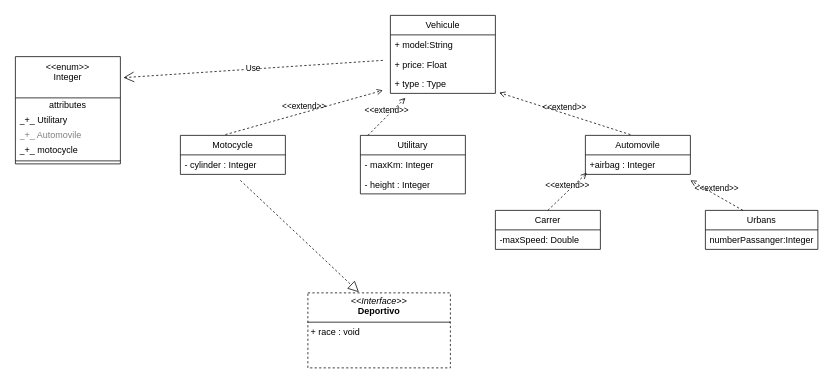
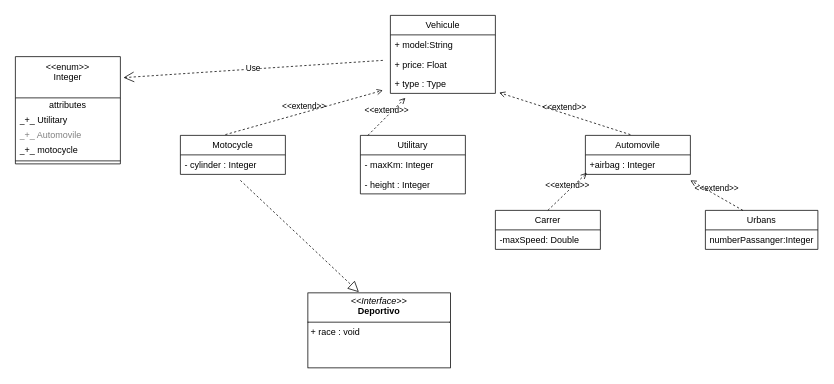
- <mxCell id="24" value="&lt;p style=&quot;margin:0px;margin-top:4px;text-align:center;&quot;&gt;&lt;i&gt;&amp;lt;&amp;lt;Interface&amp;gt;&amp;gt;&lt;/i&gt;&lt;br&gt;&lt;b&gt;Deportivo&lt;/b&gt;&lt;/p&gt;&lt;hr size=&quot;1&quot; style=&quot;border-style:solid;&quot;&gt;&lt;p style=&quot;margin:0px;margin-left:4px;&quot;&gt;&lt;/p&gt;&lt;p style=&quot;margin:0px;margin-left:4px;&quot;&gt;+ race : void&lt;br&gt;&lt;br&gt;&lt;/p&gt;" style="verticalAlign=top;align=left;overflow=fill;html=1;whiteSpace=wrap;dashed=1;" vertex="1" parent="1"><mxGeometry x="410" y="390" width="190" height="100" as="geometry" /></mxCell>
+ <mxCell id="24" value="&lt;p style=&quot;margin:0px;margin-top:4px;text-align:center;&quot;&gt;&lt;i&gt;&amp;lt;&amp;lt;Interface&amp;gt;&amp;gt;&lt;/i&gt;&lt;br&gt;&lt;b&gt;Deportivo&lt;/b&gt;&lt;/p&gt;&lt;hr size=&quot;1&quot; style=&quot;border-style:solid;&quot;&gt;&lt;p style=&quot;margin:0px;margin-left:4px;&quot;&gt;&lt;/p&gt;&lt;p style=&quot;margin:0px;margin-left:4px;&quot;&gt;+ race : void&lt;br&gt;&lt;br&gt;&lt;/p&gt;" style="verticalAlign=top;align=left;overflow=fill;html=1;whiteSpace=wrap;" vertex="1" parent="1"><mxGeometry x="410" y="390" width="190" height="100" as="geometry" /></mxCell>
